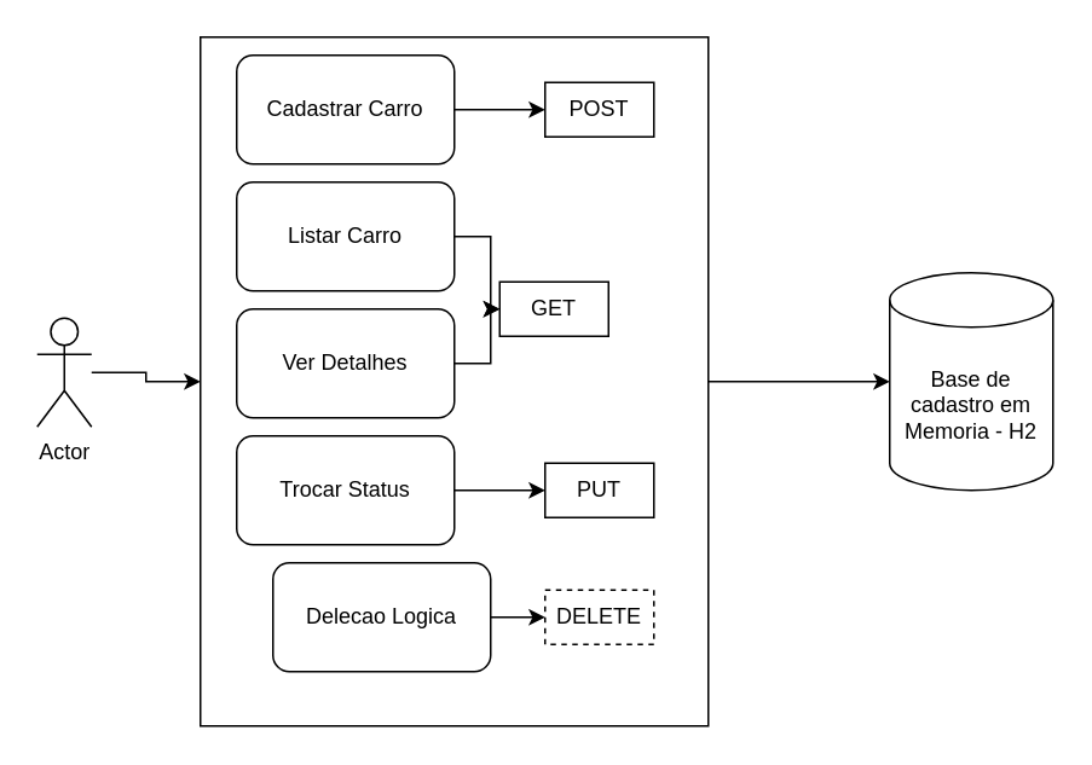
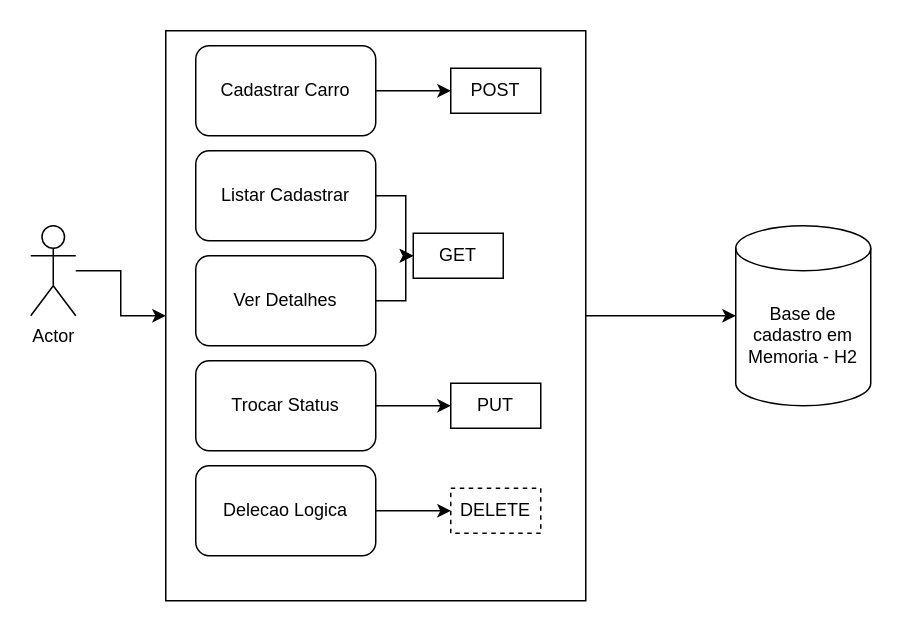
- <mxCell id="8" value="Listar Carro" style="rounded=1;whiteSpace=wrap;html=1;" parent="1" vertex="1"><mxGeometry x="130" y="100" width="120" height="60" as="geometry" /></mxCell>
+ <mxCell id="8" value="Listar Cadastrar" style="rounded=1;whiteSpace=wrap;html=1;" parent="1" vertex="1"><mxGeometry x="130" y="100" width="120" height="60" as="geometry" /></mxCell>
- <mxCell id="4" value="Actor" style="shape=umlActor;verticalLabelPosition=bottom;verticalAlign=top;html=1;outlineConnect=0;" parent="1" vertex="1"><mxGeometry x="20" y="175" width="30" height="60" as="geometry" /></mxCell>
+ <mxCell id="4" value="Actor" style="shape=umlActor;verticalLabelPosition=bottom;verticalAlign=top;html=1;outlineConnect=0;" parent="1" vertex="1"><mxGeometry x="20" y="150" width="30" height="60" as="geometry" /></mxCell>
- <mxCell id="14" value="Delecao Logica" style="rounded=1;whiteSpace=wrap;html=1;" parent="1" vertex="1"><mxGeometry x="150" y="310" width="120" height="60" as="geometry" /></mxCell>
+ <mxCell id="14" value="Delecao Logica" style="rounded=1;whiteSpace=wrap;html=1;" parent="1" vertex="1"><mxGeometry x="130" y="310" width="120" height="60" as="geometry" /></mxCell>
